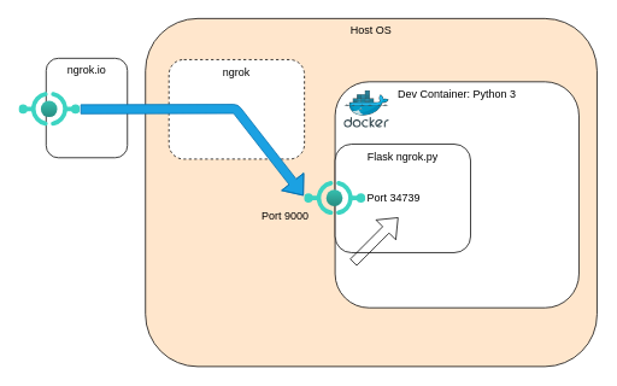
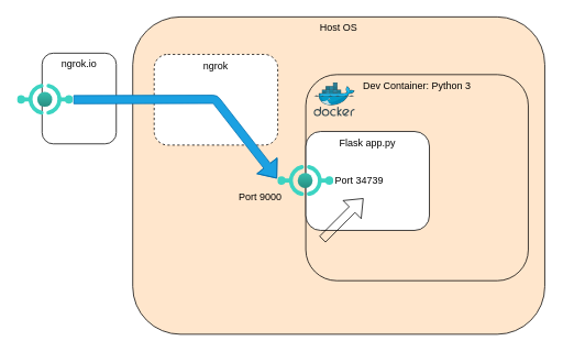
- <mxCell id="3" value="Dev Container: Python 3" style="whiteSpace=wrap;html=1;align=center;rounded=1;horizontal=1;verticalAlign=top;" vertex="1" parent="1"><mxGeometry x="370" y="90" width="270" height="250" as="geometry" /></mxCell>
+ <mxCell id="3" value="Dev Container: Python 3" style="whiteSpace=wrap;html=1;align=center;rounded=1;horizontal=1;verticalAlign=top;fillColor=#ffe6cc;" vertex="1" parent="1"><mxGeometry x="370" y="90" width="270" height="250" as="geometry" /></mxCell>
- <mxCell id="4" value="Flask ngrok.py" style="whiteSpace=wrap;html=1;align=center;rounded=1;horizontal=1;verticalAlign=top;" vertex="1" parent="1"><mxGeometry x="370" y="159" width="150" height="120" as="geometry" /></mxCell>
+ <mxCell id="4" value="Flask app.py" style="whiteSpace=wrap;html=1;align=center;rounded=1;horizontal=1;verticalAlign=top;" vertex="1" parent="1"><mxGeometry x="370" y="159" width="150" height="120" as="geometry" /></mxCell>
